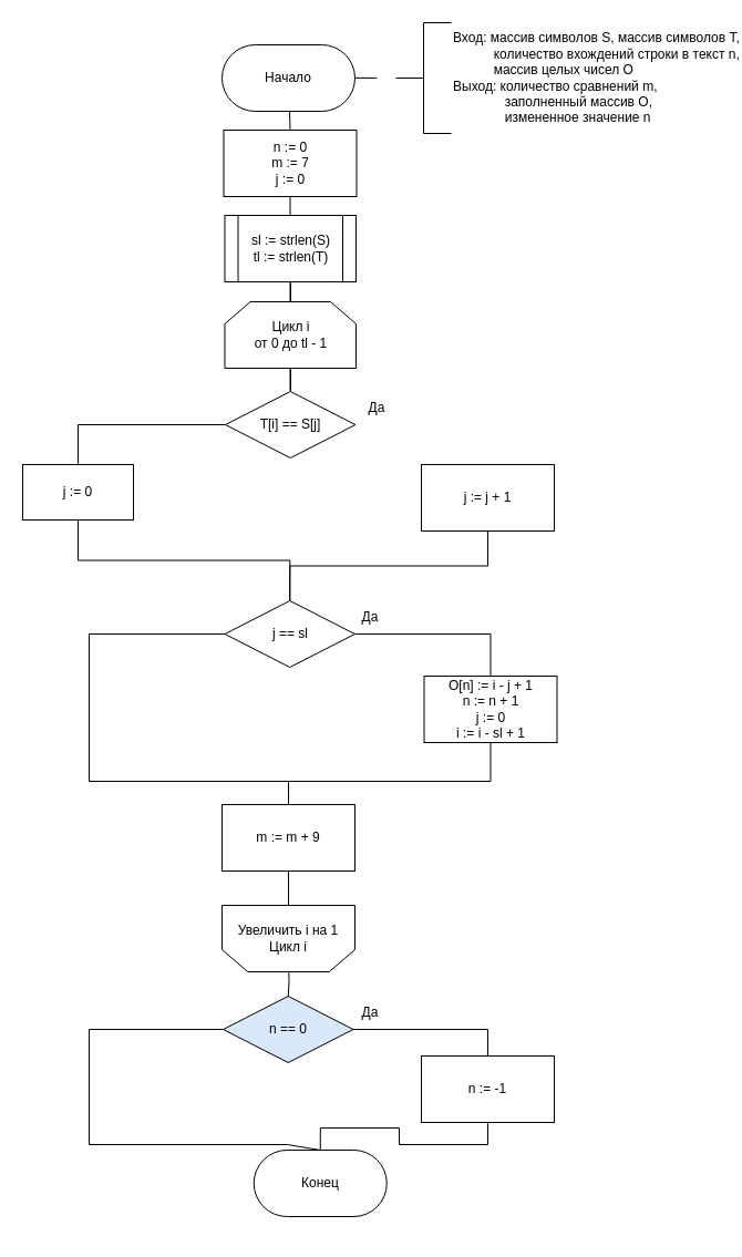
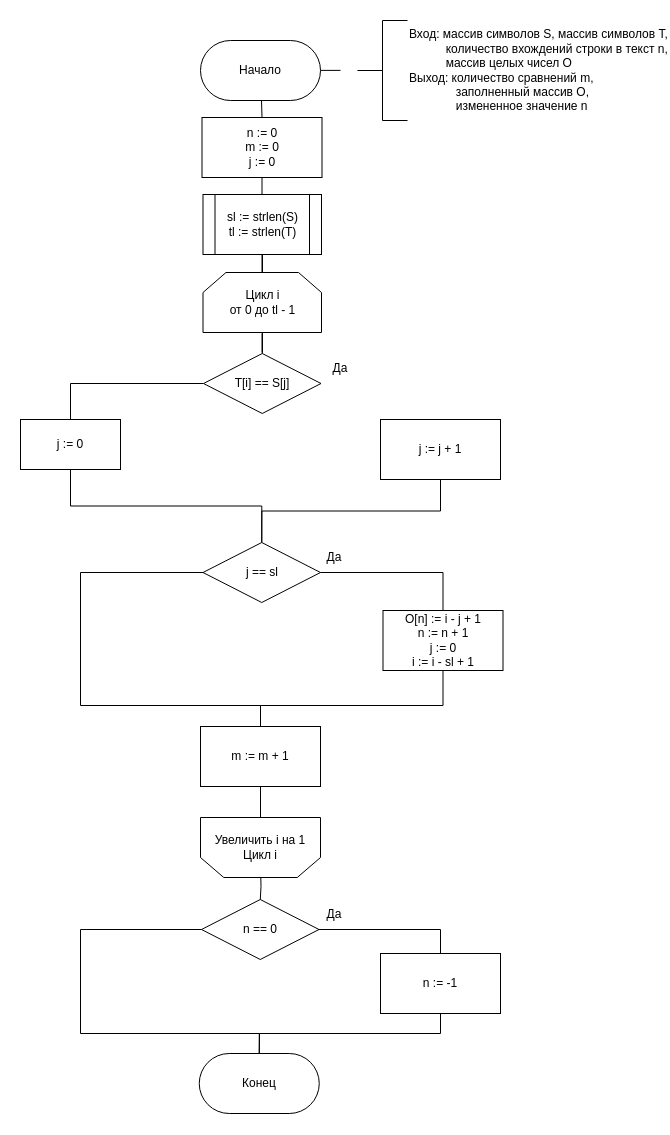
- <mxCell id="7" value="&lt;div&gt;n := 0&lt;/div&gt;&lt;div&gt;m := 7&lt;/div&gt;&lt;div&gt;j := 0&lt;br&gt;&lt;/div&gt;" style="rounded=0;whiteSpace=wrap;html=1;" parent="1" vertex="1"><mxGeometry x="201.5" y="117" width="120" height="60" as="geometry" /></mxCell>
+ <mxCell id="7" value="&lt;div&gt;n := 0&lt;/div&gt;&lt;div&gt;m := 0&lt;/div&gt;&lt;div&gt;j := 0&lt;br&gt;&lt;/div&gt;" style="rounded=0;whiteSpace=wrap;html=1;" parent="1" vertex="1"><mxGeometry x="201.5" y="117" width="120" height="60" as="geometry" /></mxCell>
- <mxCell id="24" value="m := m + 9" style="rounded=0;whiteSpace=wrap;html=1;" parent="1" vertex="1"><mxGeometry x="200" y="726" width="120" height="60" as="geometry" /></mxCell>
+ <mxCell id="24" value="m := m + 1" style="rounded=0;whiteSpace=wrap;html=1;" parent="1" vertex="1"><mxGeometry x="200" y="726" width="120" height="60" as="geometry" /></mxCell>
- <mxCell id="26" value="n == 0" style="rhombus;whiteSpace=wrap;html=1;fillColor=#dae8fc;" parent="1" vertex="1"><mxGeometry x="201" y="899" width="117.5" height="60" as="geometry" /></mxCell>
+ <mxCell id="26" value="n == 0" style="rhombus;whiteSpace=wrap;html=1;" parent="1" vertex="1"><mxGeometry x="201" y="899" width="117.5" height="60" as="geometry" /></mxCell>
- <mxCell id="8" value="Конец" style="rounded=1;whiteSpace=wrap;html=1;strokeWidth=1;imageHeight=24;imageWidth=24;arcSize=50;" parent="1" vertex="1"><mxGeometry x="228.75" y="1038" width="120" height="60" as="geometry" /></mxCell>
+ <mxCell id="8" value="Конец" style="rounded=1;whiteSpace=wrap;html=1;strokeWidth=1;imageHeight=24;imageWidth=24;arcSize=50;" parent="1" vertex="1"><mxGeometry x="198.75" y="1053" width="120" height="60" as="geometry" /></mxCell>
